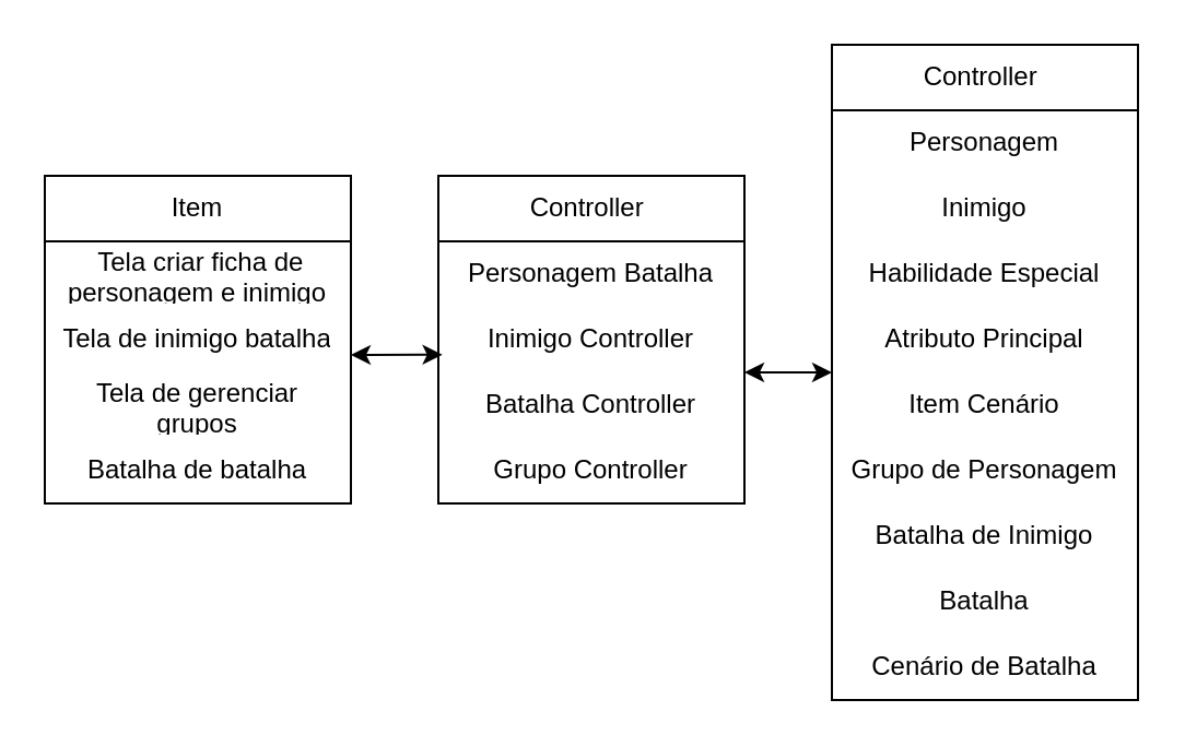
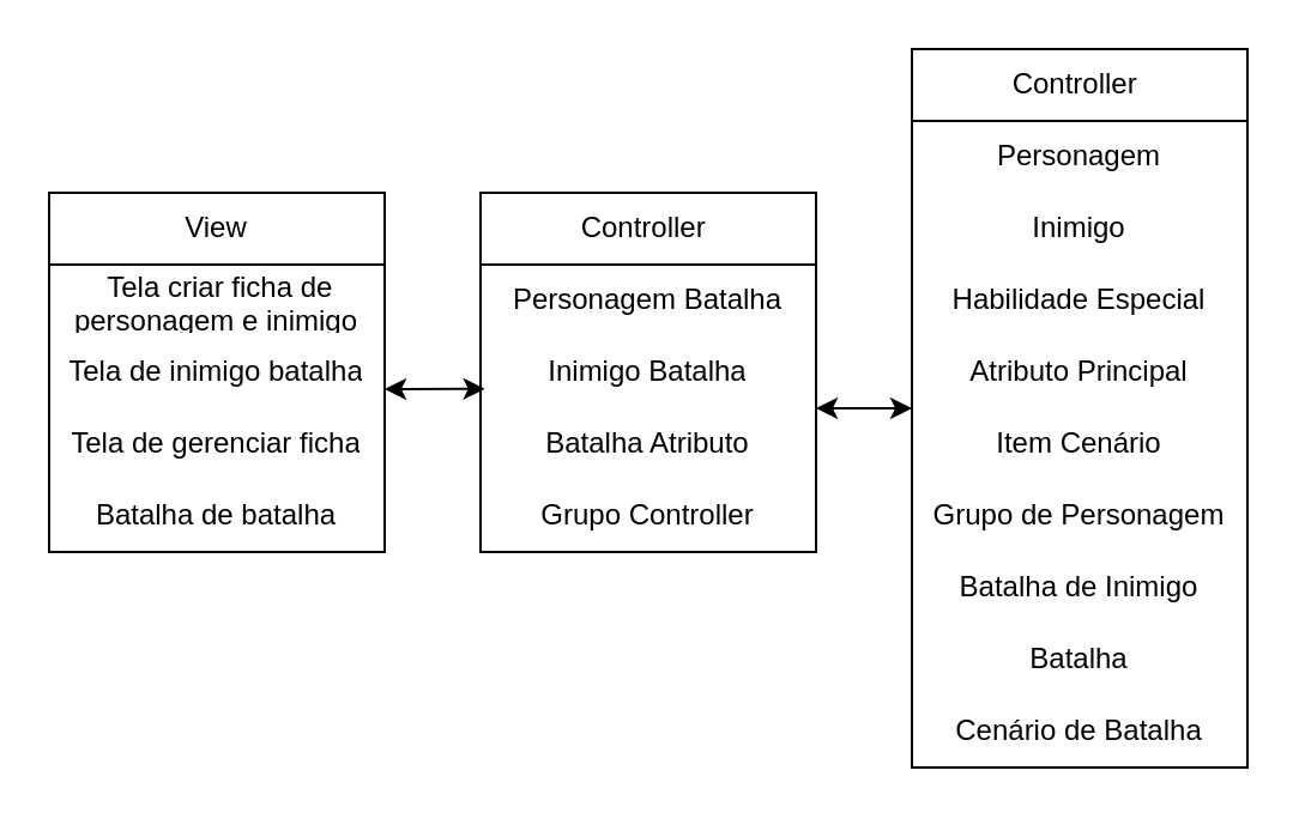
- <mxCell id="2" value="Item" style="swimlane;fontStyle=0;childLayout=stackLayout;horizontal=1;startSize=30;horizontalStack=0;resizeParent=1;resizeParentMax=0;resizeLast=0;collapsible=1;marginBottom=0;whiteSpace=wrap;html=1;rounded=0;shadow=0;fillColor=default;" vertex="1" parent="1"><mxGeometry x="20" y="80" width="140" height="150" as="geometry" /></mxCell>
+ <mxCell id="2" value="View" style="swimlane;fontStyle=0;childLayout=stackLayout;horizontal=1;startSize=30;horizontalStack=0;resizeParent=1;resizeParentMax=0;resizeLast=0;collapsible=1;marginBottom=0;whiteSpace=wrap;html=1;rounded=0;shadow=0;fillColor=default;" vertex="1" parent="1"><mxGeometry x="20" y="80" width="140" height="150" as="geometry" /></mxCell>
- <mxCell id="9" value="Inimigo Controller" style="text;strokeColor=none;fillColor=none;align=center;verticalAlign=middle;spacingLeft=4;spacingRight=4;overflow=hidden;points=[[0,0.5],[1,0.5]];portConstraint=eastwest;rotatable=0;whiteSpace=wrap;html=1;" vertex="1" parent="7"><mxGeometry y="60" width="140" height="30" as="geometry" /></mxCell>
+ <mxCell id="9" value="Inimigo Batalha" style="text;strokeColor=none;fillColor=none;align=center;verticalAlign=middle;spacingLeft=4;spacingRight=4;overflow=hidden;points=[[0,0.5],[1,0.5]];portConstraint=eastwest;rotatable=0;whiteSpace=wrap;html=1;" vertex="1" parent="7"><mxGeometry y="60" width="140" height="30" as="geometry" /></mxCell>
- <mxCell id="5" value="Tela de gerenciar grupos" style="text;strokeColor=none;fillColor=none;align=center;verticalAlign=middle;spacingLeft=4;spacingRight=4;overflow=hidden;points=[[0,0.5],[1,0.5]];portConstraint=eastwest;rotatable=0;whiteSpace=wrap;html=1;" vertex="1" parent="2"><mxGeometry y="90" width="140" height="30" as="geometry" /></mxCell>
+ <mxCell id="5" value="Tela de gerenciar ficha" style="text;strokeColor=none;fillColor=none;align=center;verticalAlign=middle;spacingLeft=4;spacingRight=4;overflow=hidden;points=[[0,0.5],[1,0.5]];portConstraint=eastwest;rotatable=0;whiteSpace=wrap;html=1;" vertex="1" parent="2"><mxGeometry y="90" width="140" height="30" as="geometry" /></mxCell>
- <mxCell id="10" value="Batalha Controller" style="text;strokeColor=none;fillColor=none;align=center;verticalAlign=middle;spacingLeft=4;spacingRight=4;overflow=hidden;points=[[0,0.5],[1,0.5]];portConstraint=eastwest;rotatable=0;whiteSpace=wrap;html=1;" vertex="1" parent="7"><mxGeometry y="90" width="140" height="30" as="geometry" /></mxCell>
+ <mxCell id="10" value="Batalha Atributo" style="text;strokeColor=none;fillColor=none;align=center;verticalAlign=middle;spacingLeft=4;spacingRight=4;overflow=hidden;points=[[0,0.5],[1,0.5]];portConstraint=eastwest;rotatable=0;whiteSpace=wrap;html=1;" vertex="1" parent="7"><mxGeometry y="90" width="140" height="30" as="geometry" /></mxCell>
